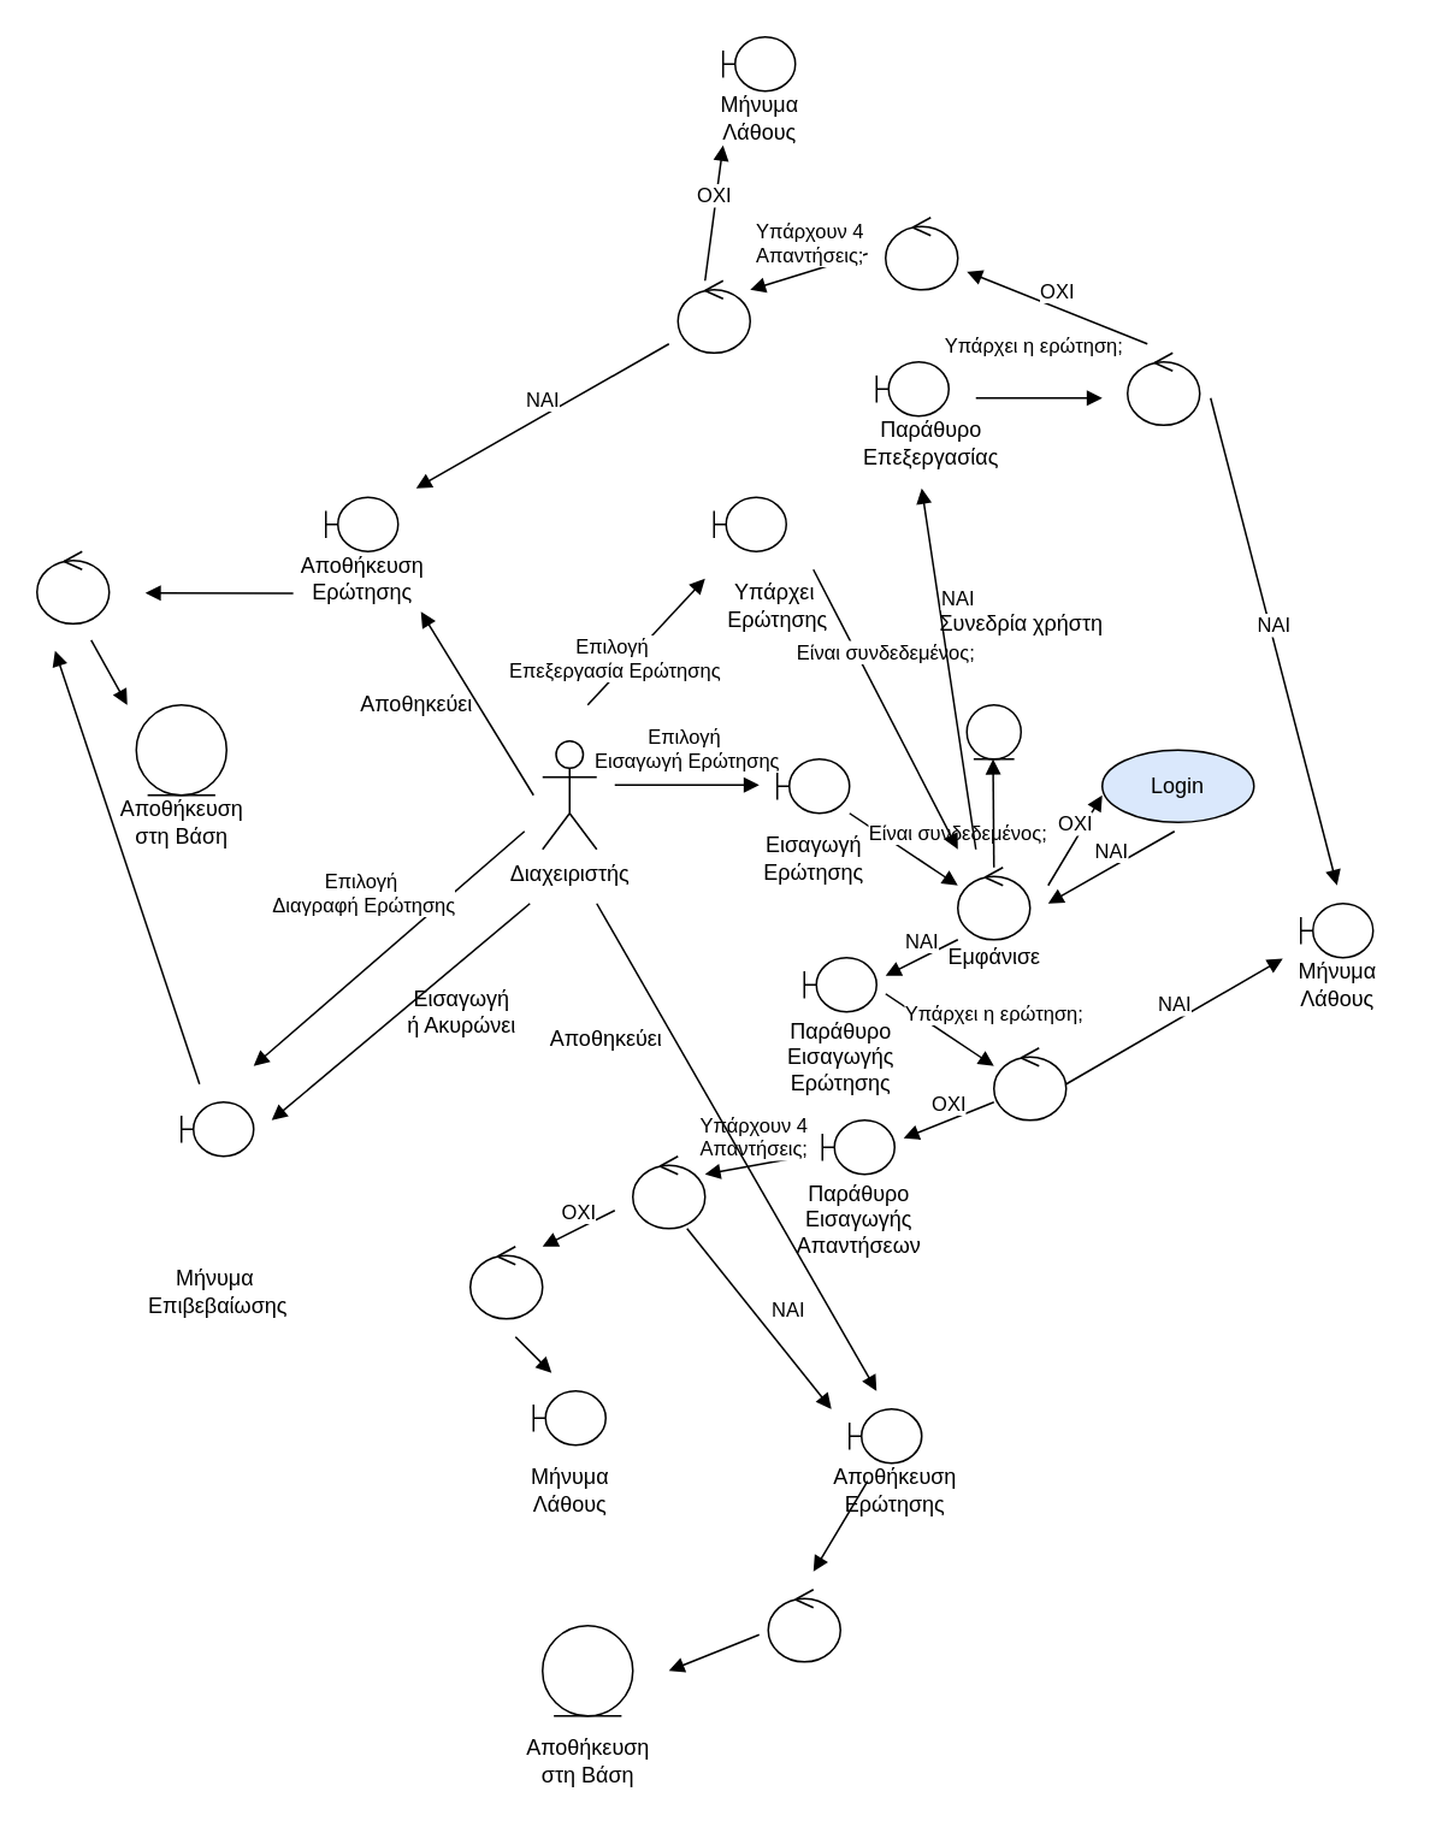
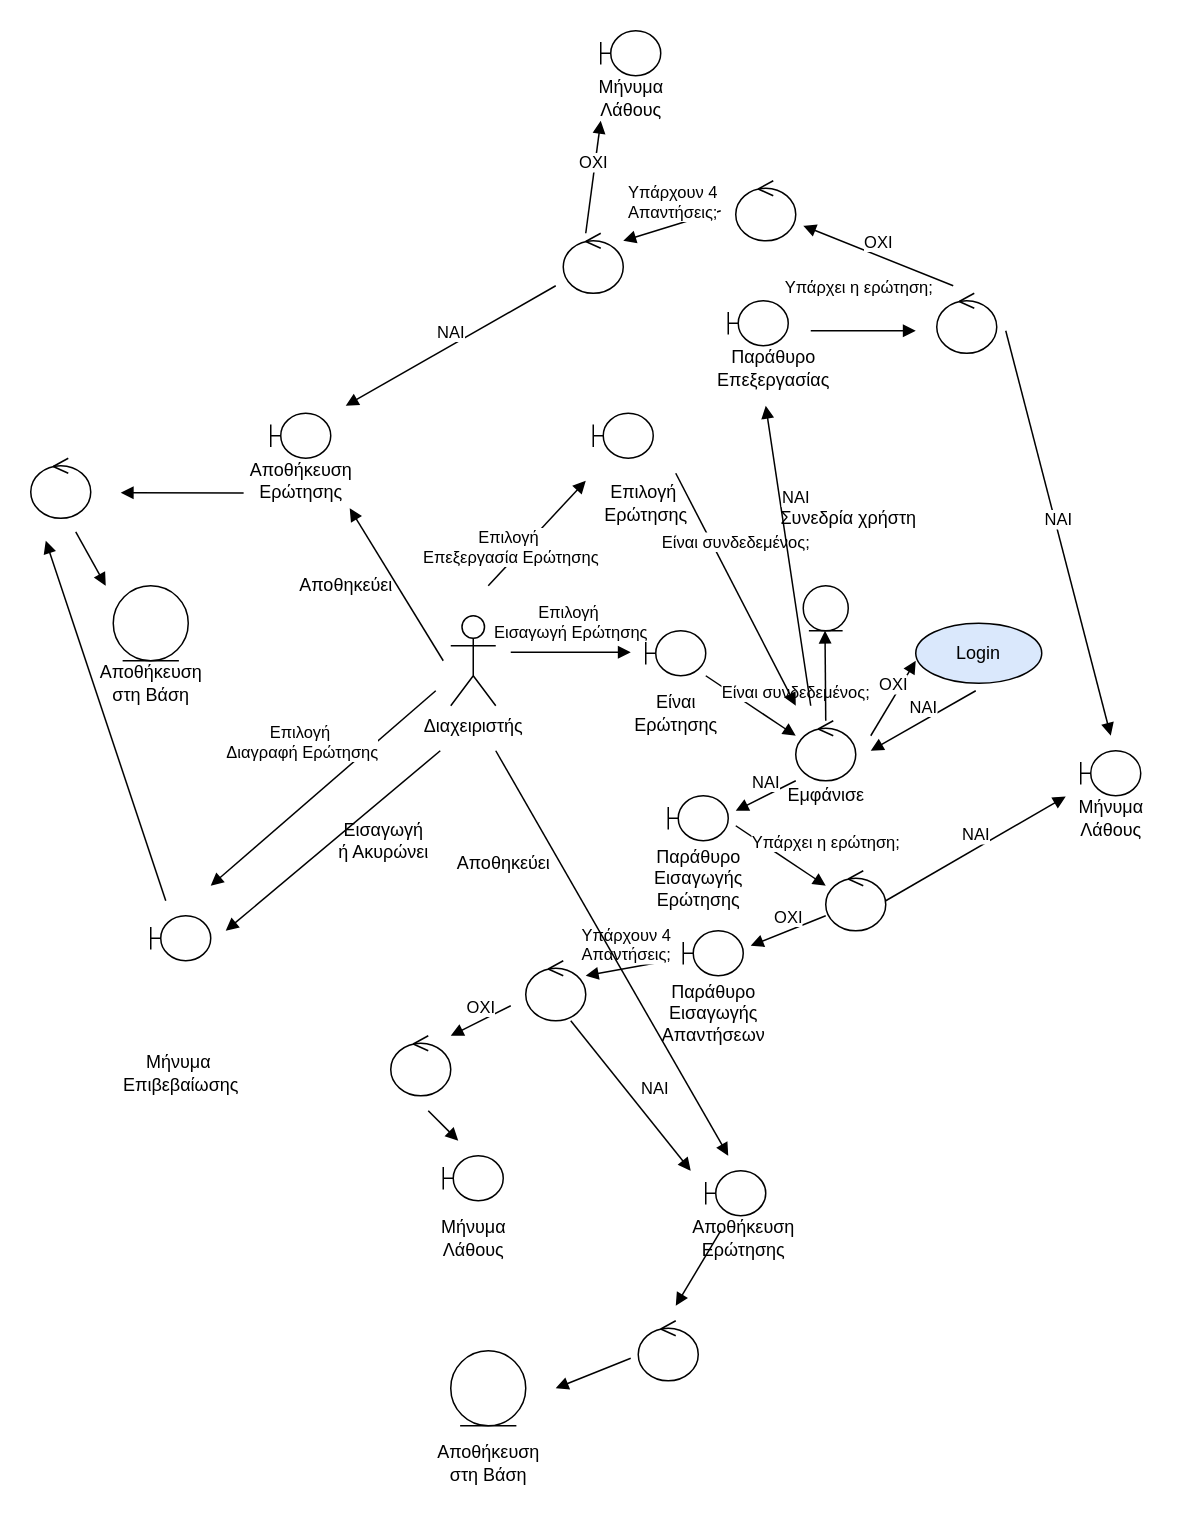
- <mxCell id="41" value="Υπάρχει&amp;nbsp;&lt;br&gt;Ερώτησης" style="text;html=1;align=center;verticalAlign=middle;resizable=0;points=[];autosize=1;strokeColor=none;fillColor=none;" parent="1" vertex="1"><mxGeometry x="395" y="320" width="70" height="30" as="geometry" /></mxCell>
+ <mxCell id="41" value="Επιλογή&amp;nbsp;&lt;br&gt;Ερώτησης" style="text;html=1;align=center;verticalAlign=middle;resizable=0;points=[];autosize=1;strokeColor=none;fillColor=none;" parent="1" vertex="1"><mxGeometry x="395" y="320" width="70" height="30" as="geometry" /></mxCell>
- <mxCell id="5" value="Εισαγωγή&lt;br&gt;Ερώτησης" style="text;html=1;align=center;verticalAlign=middle;resizable=0;points=[];autosize=1;strokeColor=none;fillColor=none;" parent="1" vertex="1"><mxGeometry x="415" y="460" width="70" height="30" as="geometry" /></mxCell>
+ <mxCell id="5" value="Είναι&lt;br&gt;Ερώτησης" style="text;html=1;align=center;verticalAlign=middle;resizable=0;points=[];autosize=1;strokeColor=none;fillColor=none;" parent="1" vertex="1"><mxGeometry x="415" y="460" width="70" height="30" as="geometry" /></mxCell>
